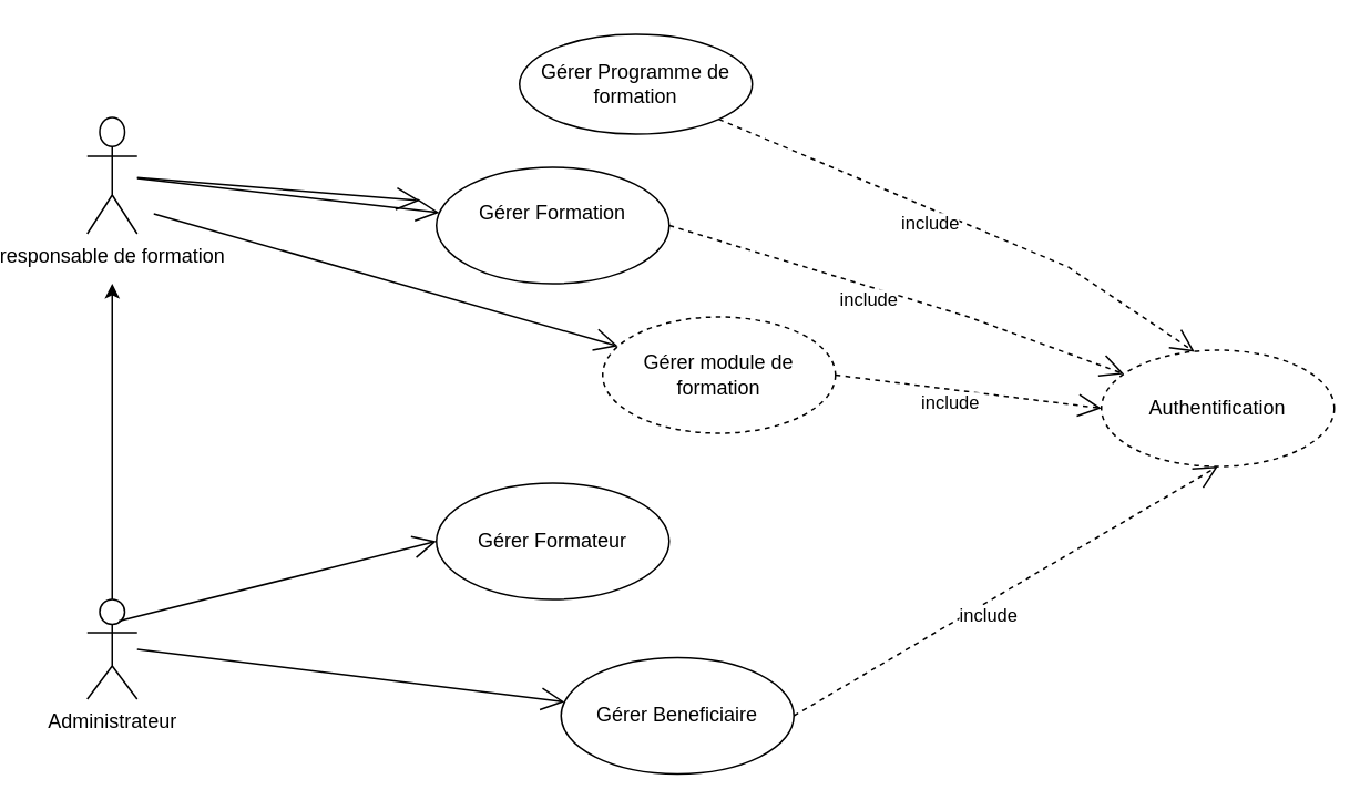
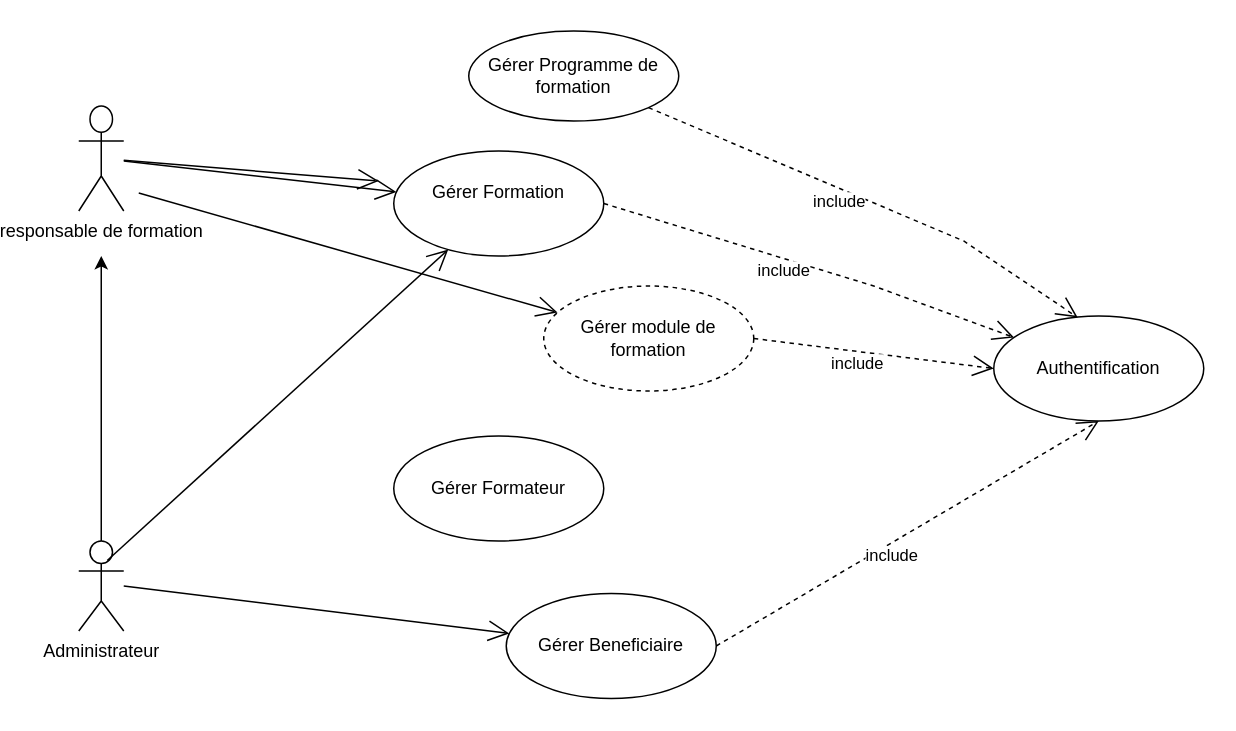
- <mxCell id="10" value="Authentification" style="ellipse;whiteSpace=wrap;html=1;dashed=1;" vertex="1" parent="1"><mxGeometry x="630" y="210" width="140" height="70" as="geometry" /></mxCell>
+ <mxCell id="10" value="Authentification" style="ellipse;whiteSpace=wrap;html=1;" vertex="1" parent="1"><mxGeometry x="630" y="210" width="140" height="70" as="geometry" /></mxCell>
- <mxCell id="15" value="" style="endArrow=open;endFill=1;endSize=12;html=1;rounded=0;exitX=0.633;exitY=0.217;exitDx=0;exitDy=0;exitPerimeter=0;entryX=0;entryY=0.5;entryDx=0;entryDy=0;" edge="1" parent="1" source="5" target="8"><mxGeometry width="160" relative="1" as="geometry"><mxPoint x="80" y="234.5" as="sourcePoint" /><mxPoint x="240" y="234.5" as="targetPoint" /></mxGeometry></mxCell>
+ <mxCell id="15" value="" style="endArrow=open;endFill=1;endSize=12;html=1;rounded=0;exitX=0.633;exitY=0.217;exitDx=0;exitDy=0;exitPerimeter=0;" edge="1" parent="1" source="5" target="6"><mxGeometry width="160" relative="1" as="geometry"><mxPoint x="80" y="234.5" as="sourcePoint" /><mxPoint x="240" y="234.5" as="targetPoint" /></mxGeometry></mxCell>
